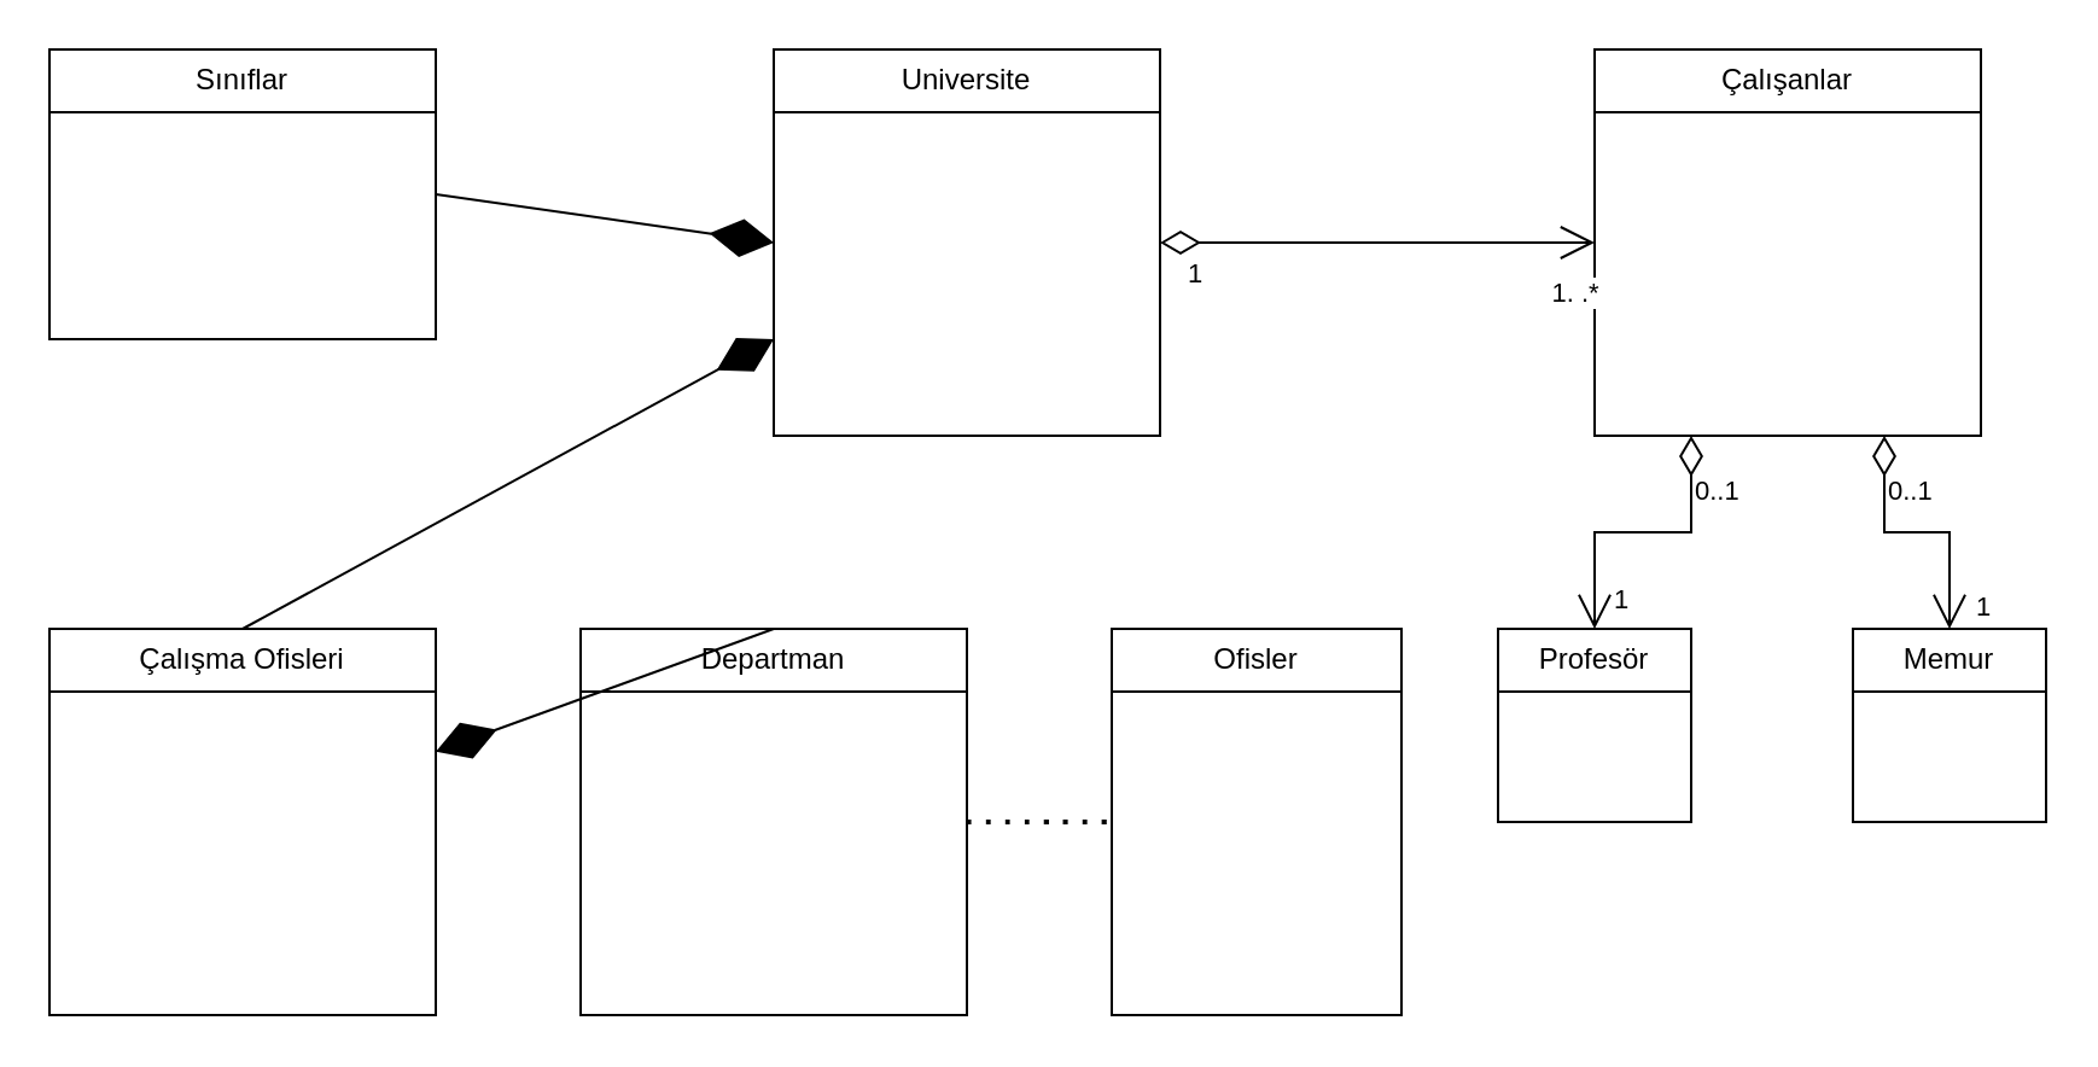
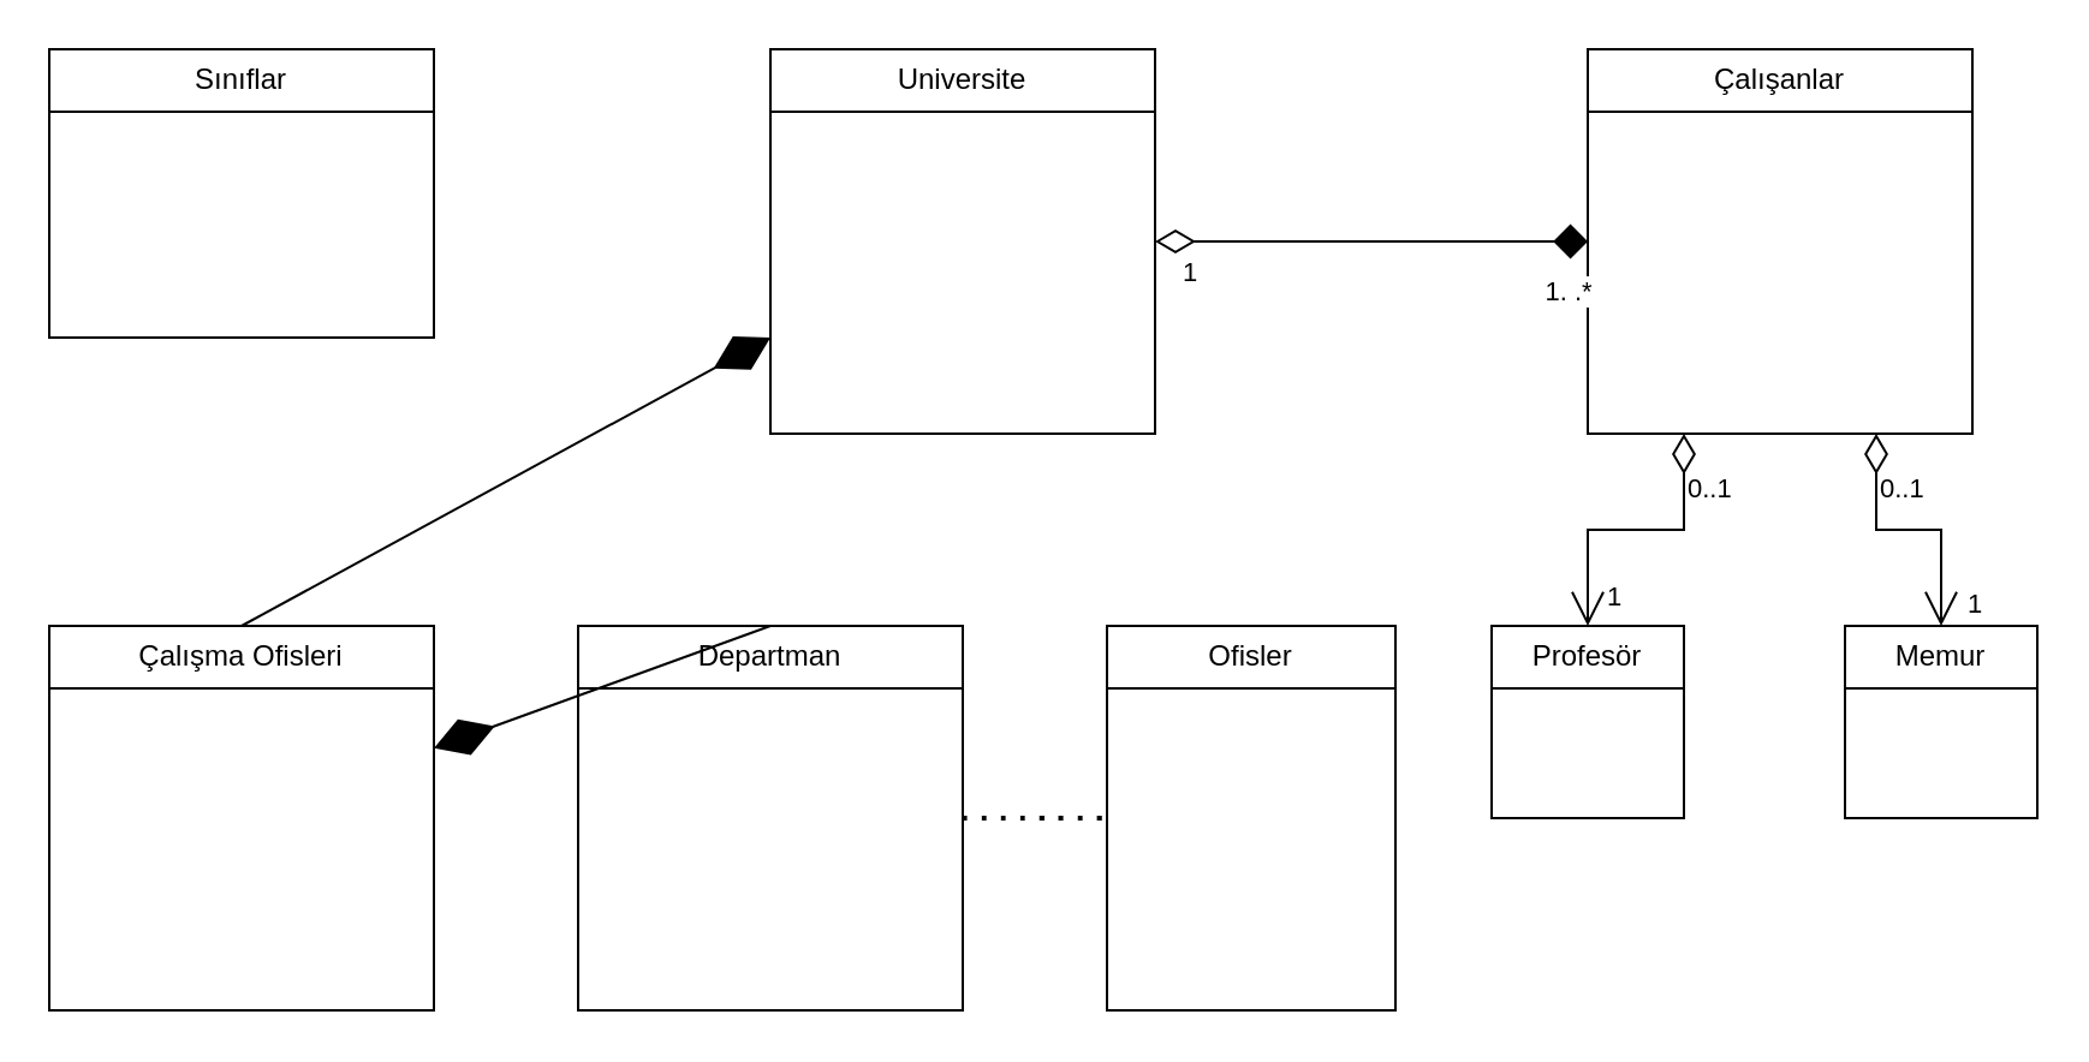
- <mxCell id="20" value="" style="endArrow=diamondThin;endFill=1;endSize=24;html=1;rounded=0;fontSize=12;curved=1;exitX=1;exitY=0.5;exitDx=0;exitDy=0;entryX=0;entryY=0.5;entryDx=0;entryDy=0;" edge="1" parent="1" source="5" target="2"><mxGeometry width="160" relative="1" as="geometry"><mxPoint x="370" y="290" as="sourcePoint" /><mxPoint x="530" y="290" as="targetPoint" /></mxGeometry></mxCell>
- <mxCell id="16" value="" style="endArrow=open;html=1;endSize=12;startArrow=diamondThin;startSize=14;startFill=0;edgeStyle=orthogonalEdgeStyle;rounded=0;exitX=1;exitY=0.5;exitDx=0;exitDy=0;entryX=0;entryY=0.5;entryDx=0;entryDy=0;" parent="1" source="2" target="6" edge="1"><mxGeometry relative="1" as="geometry"><mxPoint x="510" y="100" as="sourcePoint" /><mxPoint x="470" y="180" as="targetPoint" /></mxGeometry></mxCell>
+ <mxCell id="16" value="" style="endArrow=diamond;html=1;endSize=12;startArrow=diamondThin;startSize=14;startFill=0;edgeStyle=orthogonalEdgeStyle;rounded=0;exitX=1;exitY=0.5;exitDx=0;exitDy=0;entryX=0;entryY=0.5;entryDx=0;entryDy=0;" parent="1" source="2" target="6" edge="1"><mxGeometry relative="1" as="geometry"><mxPoint x="510" y="100" as="sourcePoint" /><mxPoint x="470" y="180" as="targetPoint" /></mxGeometry></mxCell>
